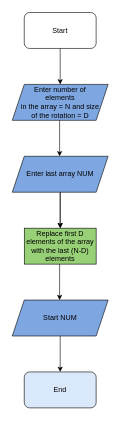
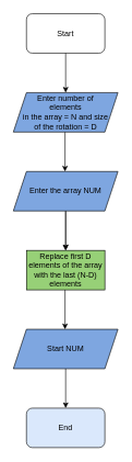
- <mxCell id="6" value="Enter last array NUM" style="shape=parallelogram;perimeter=parallelogramPerimeter;whiteSpace=wrap;html=1;fixedSize=1;fillColor=#7EA6E0;gradientColor=none;" vertex="1" parent="1"><mxGeometry x="20" y="260" width="160" height="60" as="geometry" /></mxCell>
+ <mxCell id="6" value="Enter the array NUM" style="shape=parallelogram;perimeter=parallelogramPerimeter;whiteSpace=wrap;html=1;fixedSize=1;fillColor=#7EA6E0;gradientColor=none;" vertex="1" parent="1"><mxGeometry x="20" y="260" width="160" height="60" as="geometry" /></mxCell>
